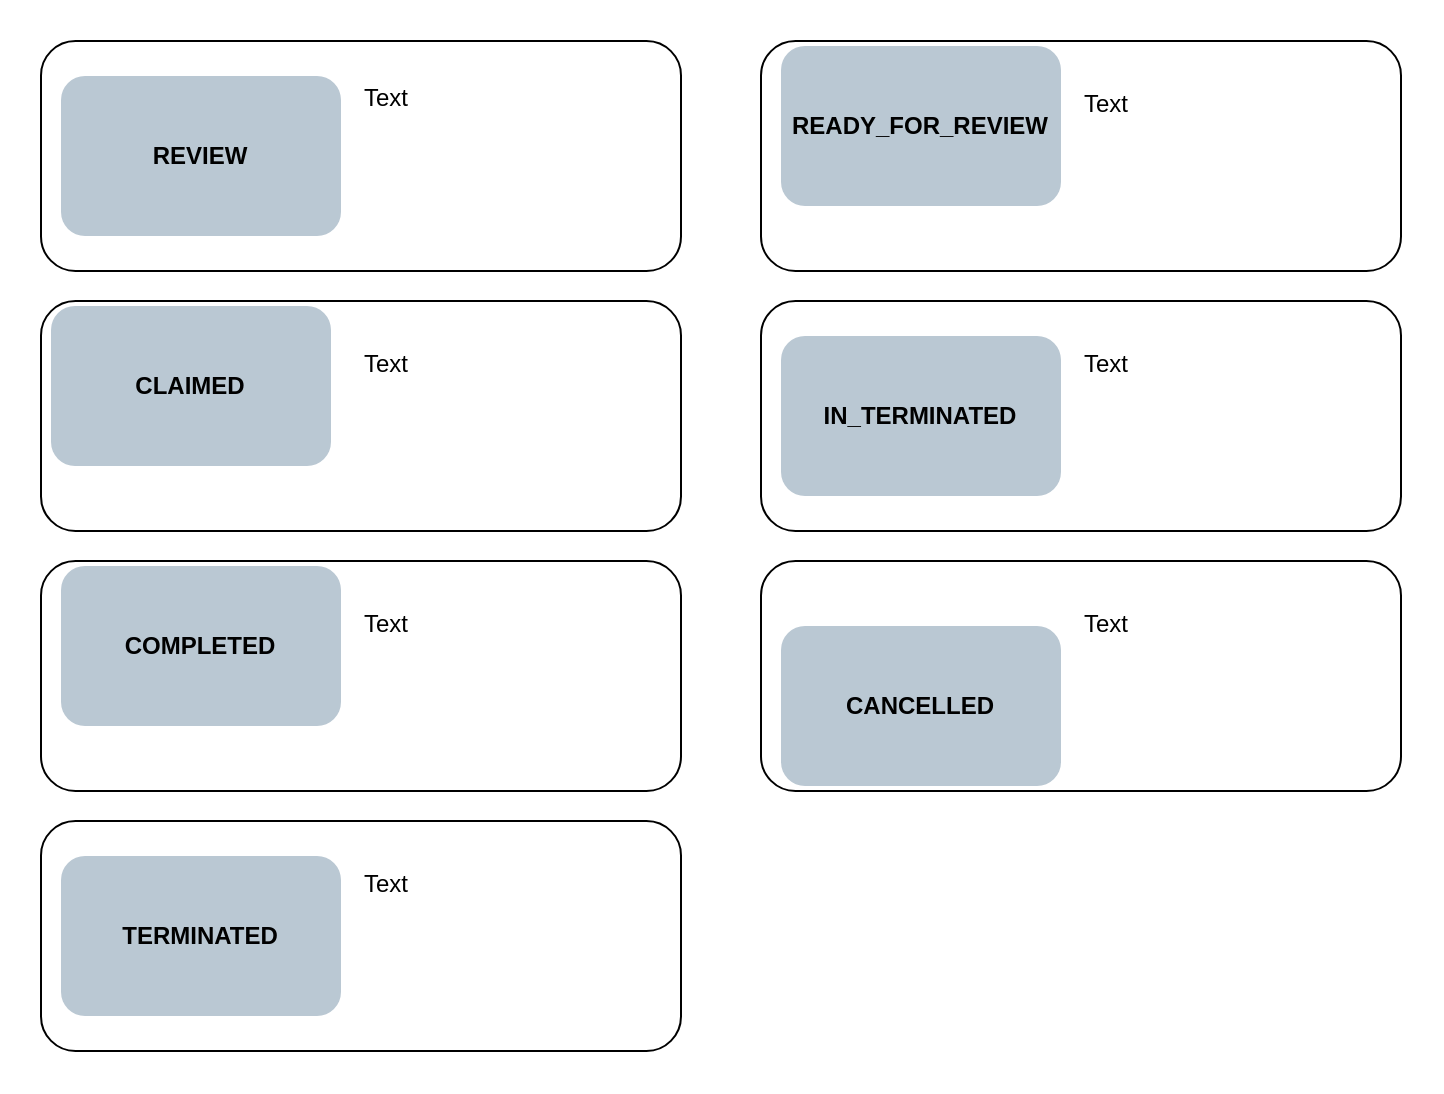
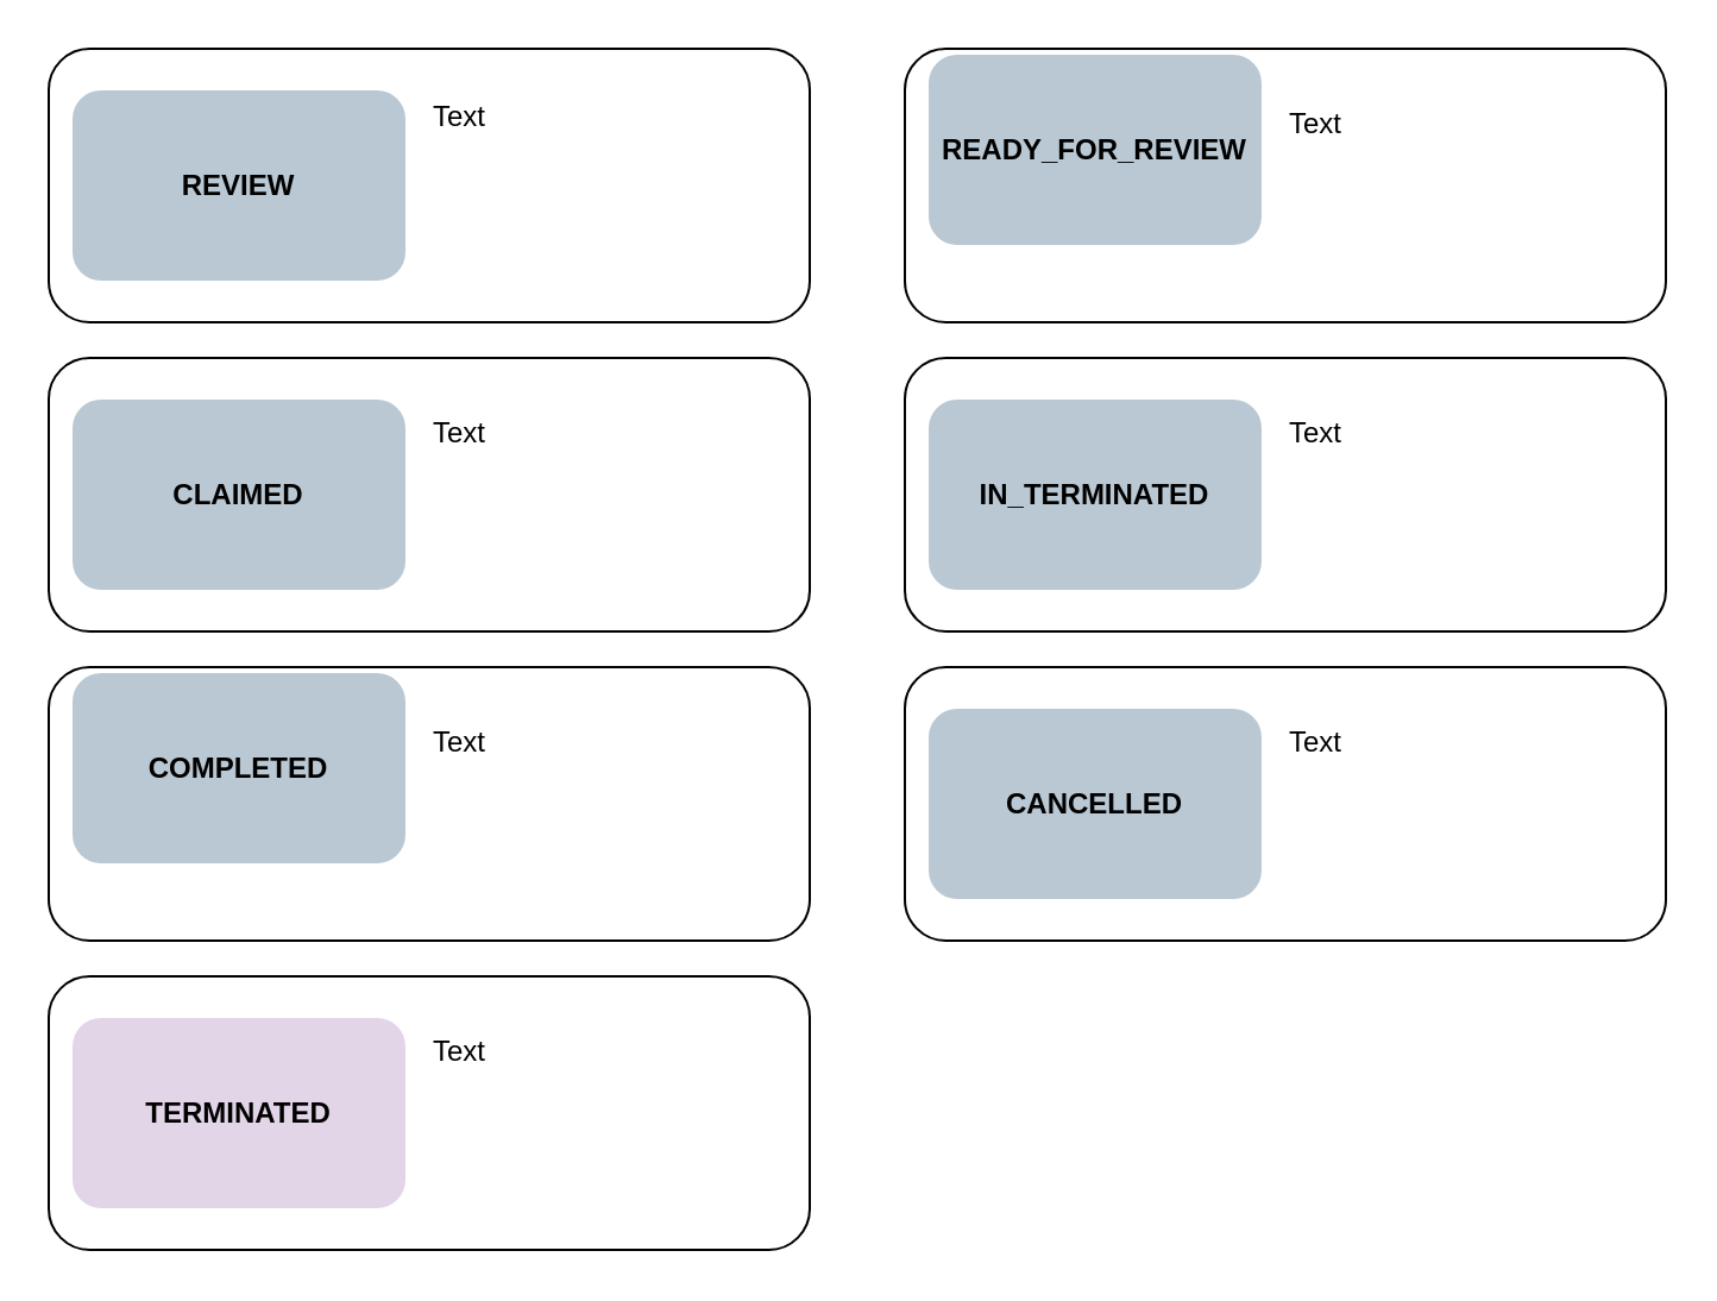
- <mxCell id="9" value="&lt;b&gt;CLAIMED&lt;/b&gt;" style="rounded=1;whiteSpace=wrap;html=1;fillColor=#bac8d3;strokeColor=none;" vertex="1" parent="1"><mxGeometry x="25" y="152.5" width="140" height="80" as="geometry" /></mxCell>
+ <mxCell id="9" value="&lt;b&gt;CLAIMED&lt;/b&gt;" style="rounded=1;whiteSpace=wrap;html=1;fillColor=#bac8d3;strokeColor=none;" vertex="1" parent="1"><mxGeometry x="30" y="167.5" width="140" height="80" as="geometry" /></mxCell>
- <mxCell id="14" value="&lt;b&gt;CANCELLED&lt;/b&gt;" style="rounded=1;whiteSpace=wrap;html=1;fillColor=#bac8d3;strokeColor=none;" vertex="1" parent="1"><mxGeometry x="390" y="312.5" width="140" height="80" as="geometry" /></mxCell>
+ <mxCell id="14" value="&lt;b&gt;CANCELLED&lt;/b&gt;" style="rounded=1;whiteSpace=wrap;html=1;fillColor=#bac8d3;strokeColor=none;" vertex="1" parent="1"><mxGeometry x="390" y="297.5" width="140" height="80" as="geometry" /></mxCell>
- <mxCell id="15" value="&lt;b&gt;TERMINATED&lt;/b&gt;" style="rounded=1;whiteSpace=wrap;html=1;fillColor=#bac8d3;strokeColor=none;" vertex="1" parent="1"><mxGeometry x="30" y="427.5" width="140" height="80" as="geometry" /></mxCell>
+ <mxCell id="15" value="&lt;b&gt;TERMINATED&lt;/b&gt;" style="rounded=1;whiteSpace=wrap;html=1;fillColor=#e1d5e7;strokeColor=none;" vertex="1" parent="1"><mxGeometry x="30" y="427.5" width="140" height="80" as="geometry" /></mxCell>
